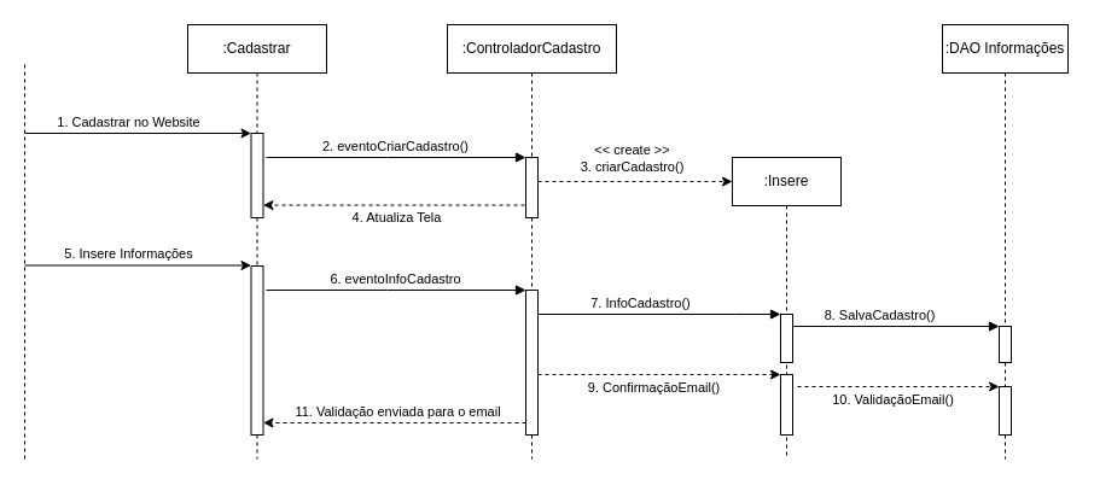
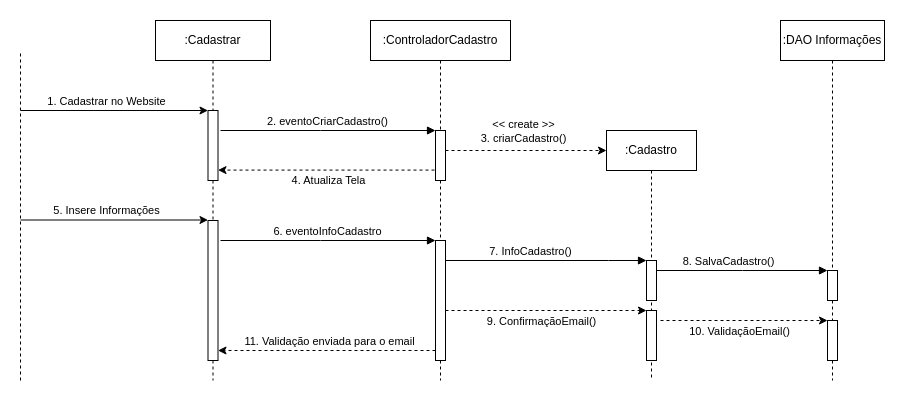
- <mxCell id="12" value=":Insere" style="shape=umlLifeline;perimeter=lifelinePerimeter;whiteSpace=wrap;html=1;container=0;dropTarget=0;collapsible=0;recursiveResize=0;outlineConnect=0;portConstraint=eastwest;newEdgeStyle={&quot;edgeStyle&quot;:&quot;elbowEdgeStyle&quot;,&quot;elbow&quot;:&quot;vertical&quot;,&quot;curved&quot;:0,&quot;rounded&quot;:0};" parent="1" vertex="1"><mxGeometry x="606" y="130" width="90" height="250" as="geometry" /></mxCell>
+ <mxCell id="12" value=":Cadastro" style="shape=umlLifeline;perimeter=lifelinePerimeter;whiteSpace=wrap;html=1;container=0;dropTarget=0;collapsible=0;recursiveResize=0;outlineConnect=0;portConstraint=eastwest;newEdgeStyle={&quot;edgeStyle&quot;:&quot;elbowEdgeStyle&quot;,&quot;elbow&quot;:&quot;vertical&quot;,&quot;curved&quot;:0,&quot;rounded&quot;:0};" parent="1" vertex="1"><mxGeometry x="606" y="130" width="90" height="250" as="geometry" /></mxCell>
